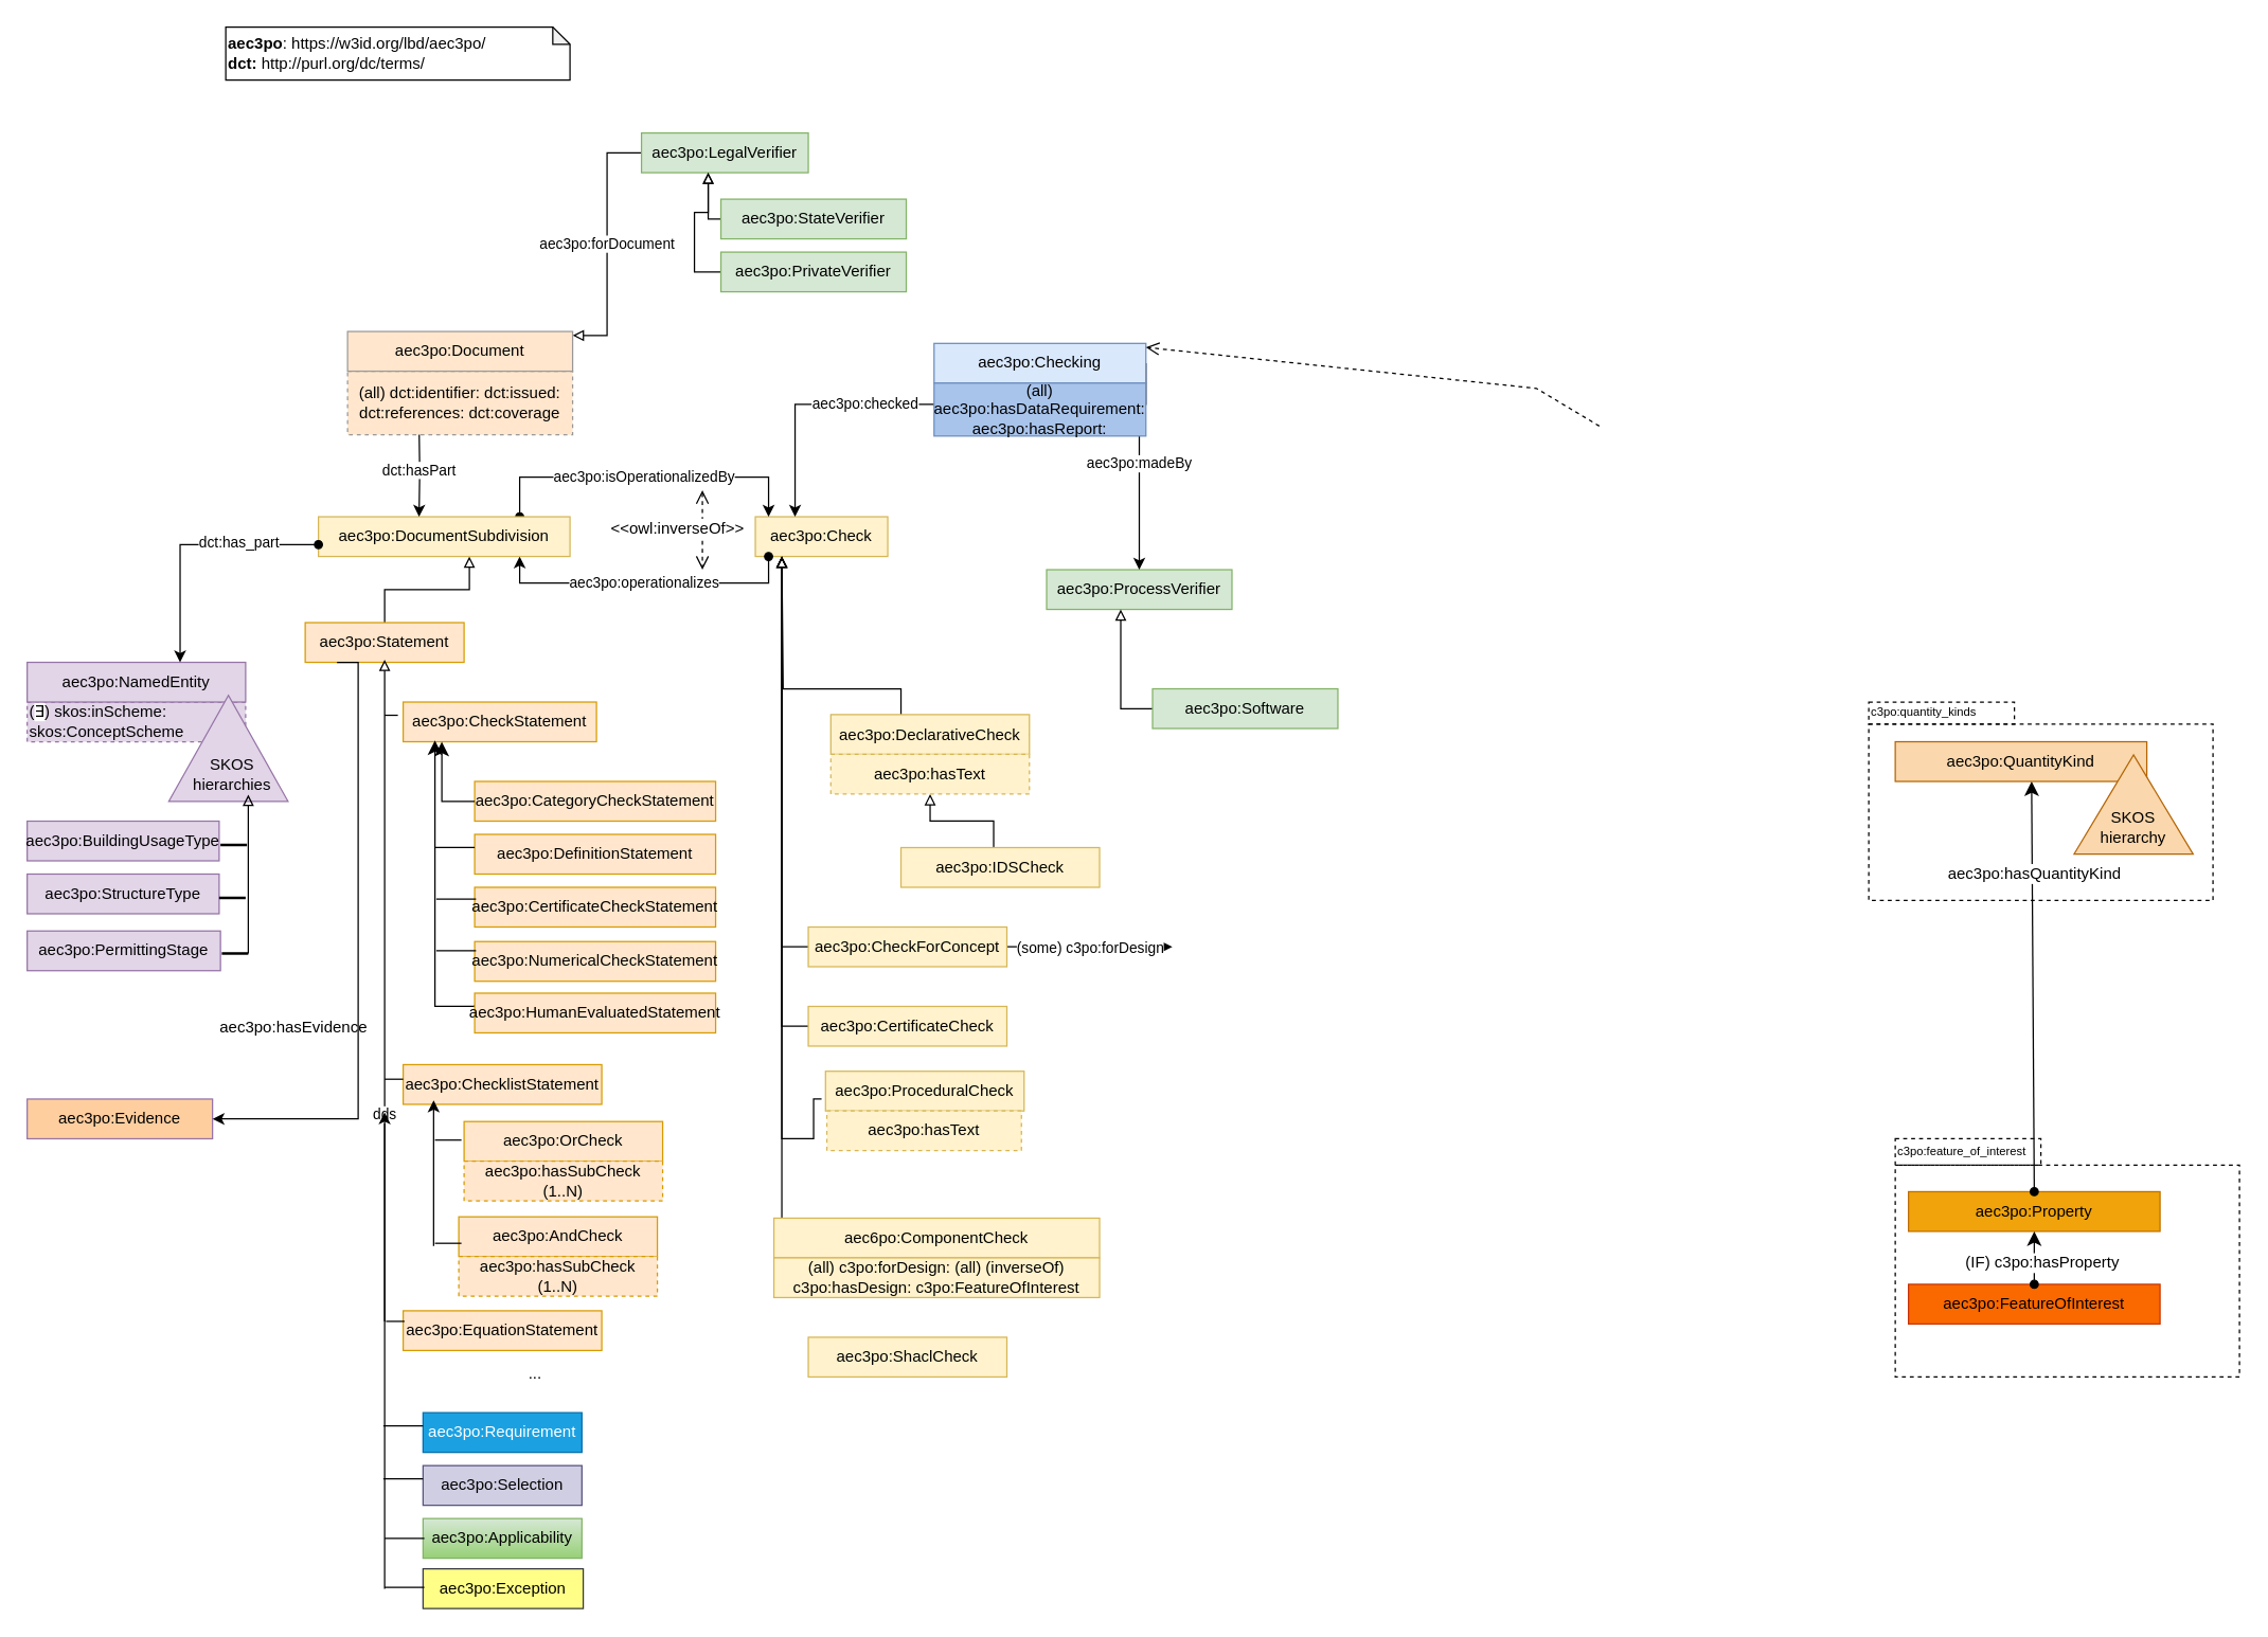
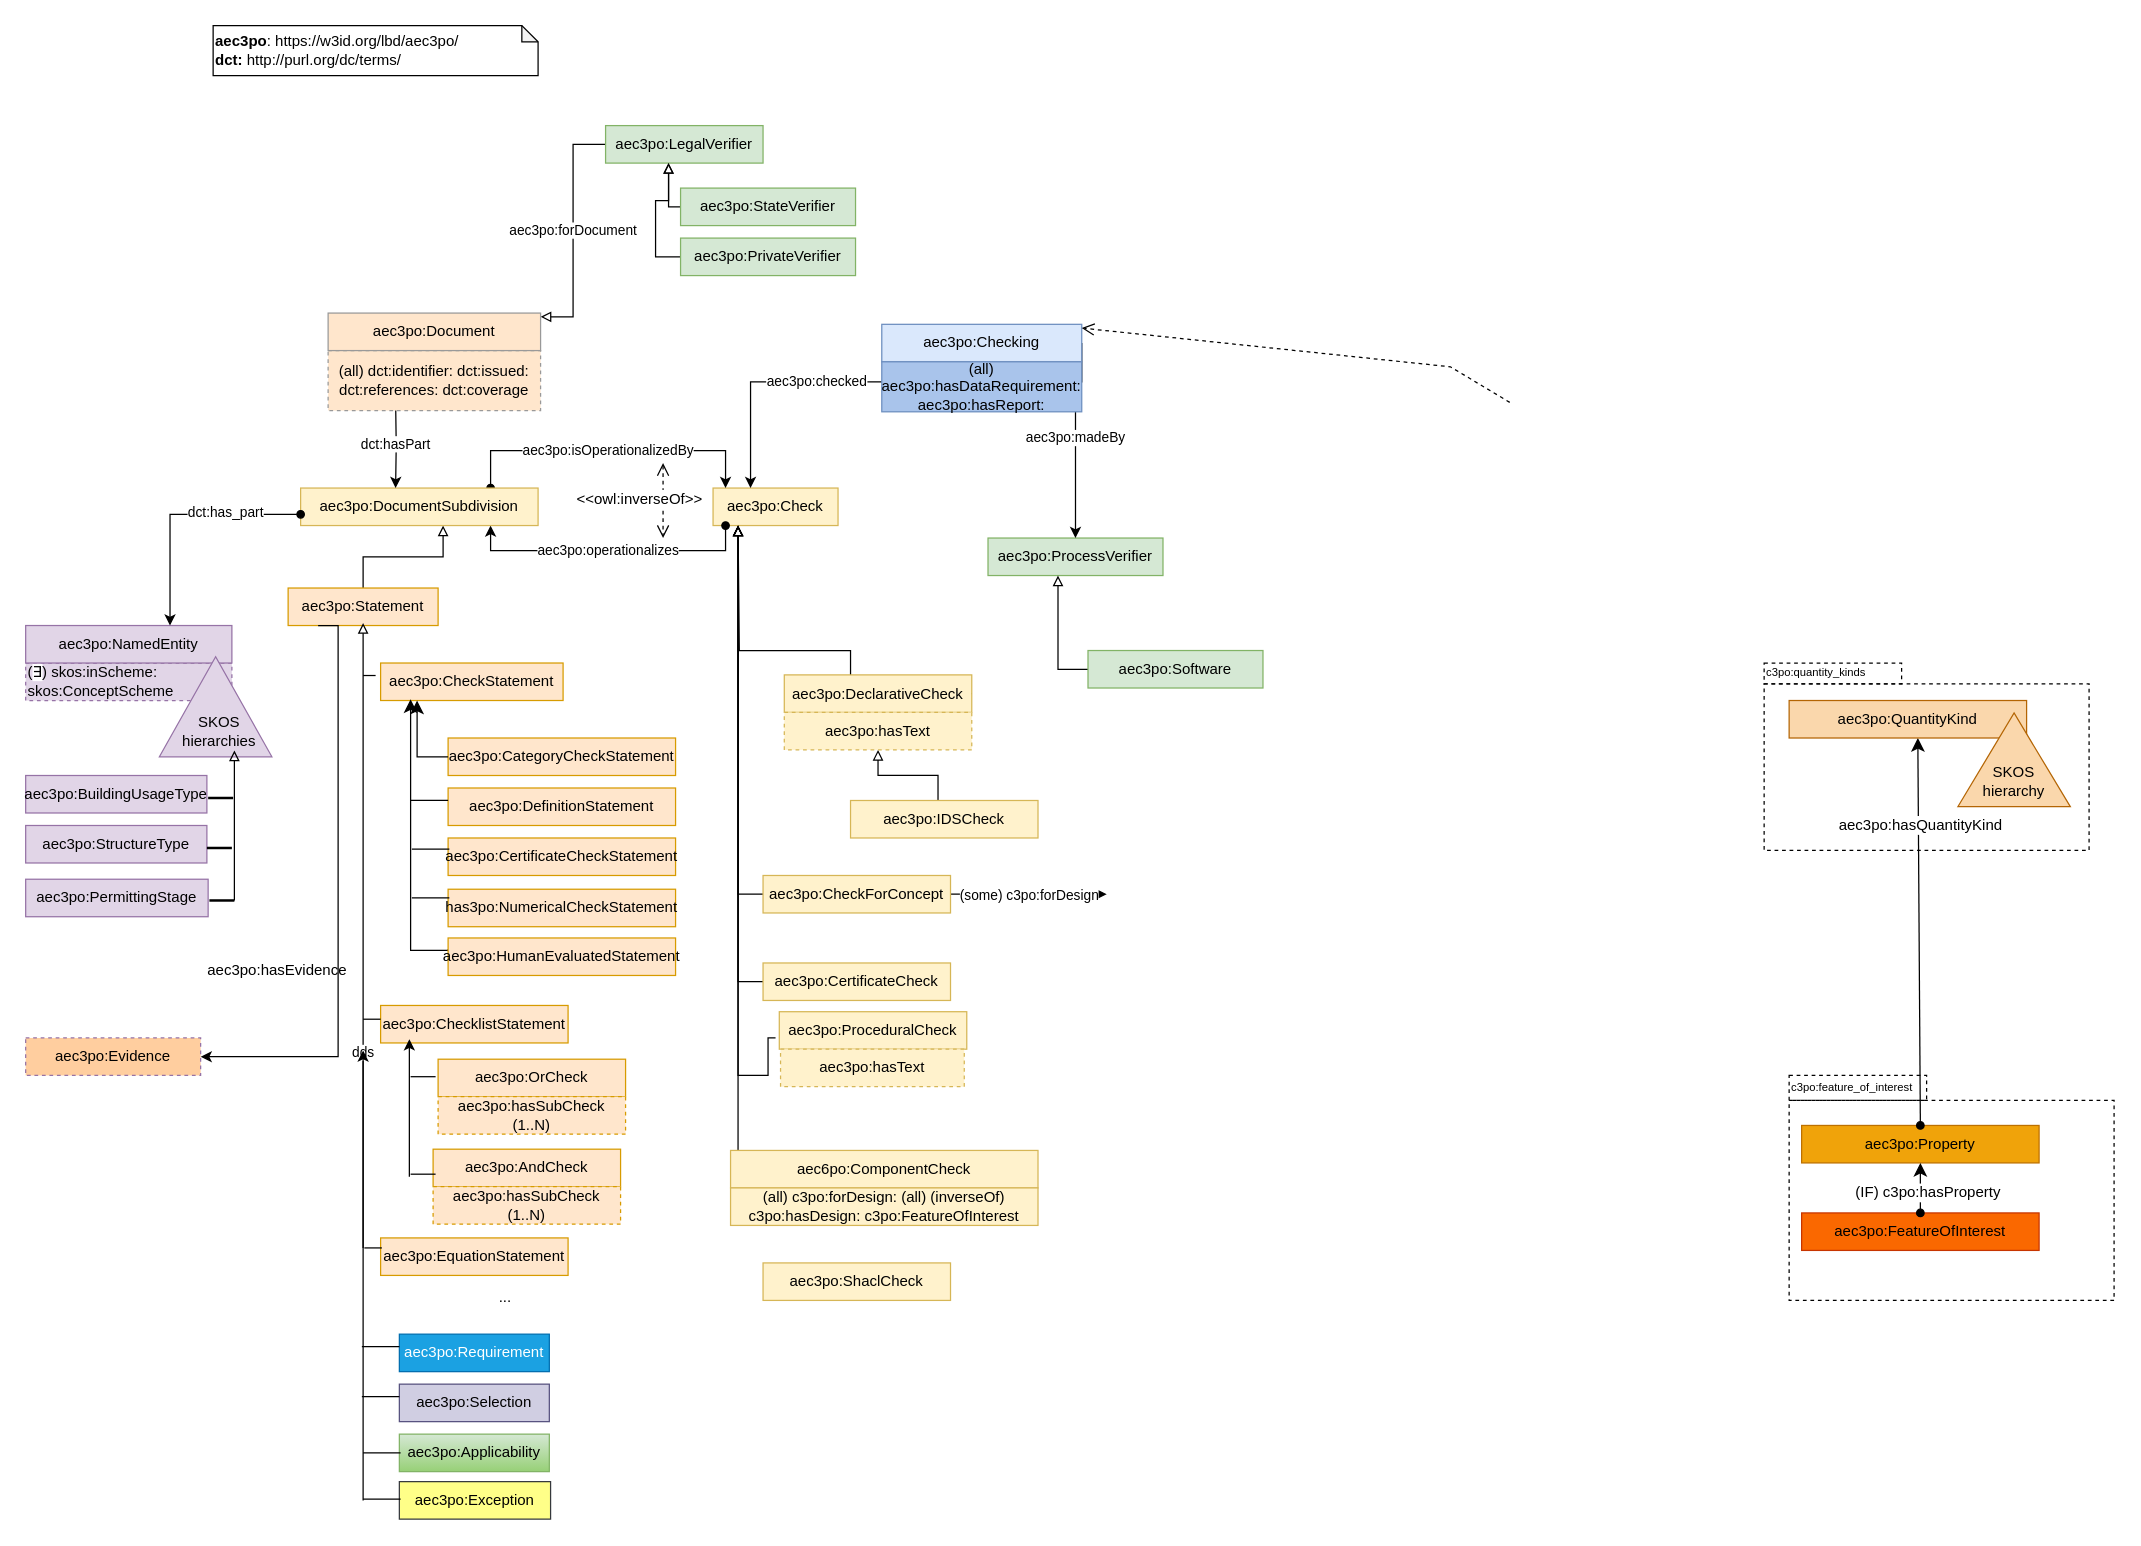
- <mxCell id="93" value="aec3po:NumericalCheckStatement" style="rounded=0;whiteSpace=wrap;html=1;snapToPoint=1;points=[[0.1,0],[0.2,0],[0.3,0],[0.4,0],[0.5,0],[0.6,0],[0.7,0],[0.8,0],[0.9,0],[0,0.1],[0,0.3],[0,0.5],[0,0.7],[0,0.9],[0.1,1],[0.2,1],[0.3,1],[0.4,1],[0.5,1],[0.6,1],[0.7,1],[0.8,1],[0.9,1],[1,0.1],[1,0.3],[1,0.5],[1,0.7],[1,0.9]];fillColor=#ffe6cc;strokeColor=#d79b00;" parent="1" vertex="1"><mxGeometry x="358" y="711" width="182" height="30" as="geometry" /></mxCell>
+ <mxCell id="93" value="has3po:NumericalCheckStatement" style="rounded=0;whiteSpace=wrap;html=1;snapToPoint=1;points=[[0.1,0],[0.2,0],[0.3,0],[0.4,0],[0.5,0],[0.6,0],[0.7,0],[0.8,0],[0.9,0],[0,0.1],[0,0.3],[0,0.5],[0,0.7],[0,0.9],[0.1,1],[0.2,1],[0.3,1],[0.4,1],[0.5,1],[0.6,1],[0.7,1],[0.8,1],[0.9,1],[1,0.1],[1,0.3],[1,0.5],[1,0.7],[1,0.9]];fillColor=#ffe6cc;strokeColor=#d79b00;" parent="1" vertex="1"><mxGeometry x="358" y="711" width="182" height="30" as="geometry" /></mxCell>
- <mxCell id="29" value="aec3po:CertificateCheck" style="rounded=0;whiteSpace=wrap;html=1;snapToPoint=1;points=[[0.1,0],[0.2,0],[0.3,0],[0.4,0],[0.5,0],[0.6,0],[0.7,0],[0.8,0],[0.9,0],[0,0.1],[0,0.3],[0,0.5],[0,0.7],[0,0.9],[0.1,1],[0.2,1],[0.3,1],[0.4,1],[0.5,1],[0.6,1],[0.7,1],[0.8,1],[0.9,1],[1,0.1],[1,0.3],[1,0.5],[1,0.7],[1,0.9]];fillColor=#fff2cc;strokeColor=#d6b656;" parent="1" vertex="1"><mxGeometry x="610" y="760" width="150" height="30" as="geometry" /></mxCell>
+ <mxCell id="29" value="aec3po:CertificateCheck" style="rounded=0;whiteSpace=wrap;html=1;snapToPoint=1;points=[[0.1,0],[0.2,0],[0.3,0],[0.4,0],[0.5,0],[0.6,0],[0.7,0],[0.8,0],[0.9,0],[0,0.1],[0,0.3],[0,0.5],[0,0.7],[0,0.9],[0.1,1],[0.2,1],[0.3,1],[0.4,1],[0.5,1],[0.6,1],[0.7,1],[0.8,1],[0.9,1],[1,0.1],[1,0.3],[1,0.5],[1,0.7],[1,0.9]];fillColor=#fff2cc;strokeColor=#d6b656;" parent="1" vertex="1"><mxGeometry x="610" y="770" width="150" height="30" as="geometry" /></mxCell>
- <mxCell id="82" value="aec3po:Evidence" style="rounded=0;whiteSpace=wrap;html=1;snapToPoint=1;points=[[0.1,0],[0.2,0],[0.3,0],[0.4,0],[0.5,0],[0.6,0],[0.7,0],[0.8,0],[0.9,0],[0,0.1],[0,0.3],[0,0.5],[0,0.7],[0,0.9],[0.1,1],[0.2,1],[0.3,1],[0.4,1],[0.5,1],[0.6,1],[0.7,1],[0.8,1],[0.9,1],[1,0.1],[1,0.3],[1,0.5],[1,0.7],[1,0.9]];fillColor=#FFCE9F;strokeColor=#9673a6;" parent="1" vertex="1"><mxGeometry x="20" y="830" width="140" height="30" as="geometry" /></mxCell>
+ <mxCell id="82" value="aec3po:Evidence" style="rounded=0;whiteSpace=wrap;html=1;snapToPoint=1;points=[[0.1,0],[0.2,0],[0.3,0],[0.4,0],[0.5,0],[0.6,0],[0.7,0],[0.8,0],[0.9,0],[0,0.1],[0,0.3],[0,0.5],[0,0.7],[0,0.9],[0.1,1],[0.2,1],[0.3,1],[0.4,1],[0.5,1],[0.6,1],[0.7,1],[0.8,1],[0.9,1],[1,0.1],[1,0.3],[1,0.5],[1,0.7],[1,0.9]];fillColor=#FFCE9F;strokeColor=#9673a6;dashed=1;" parent="1" vertex="1"><mxGeometry x="20" y="830" width="140" height="30" as="geometry" /></mxCell>
